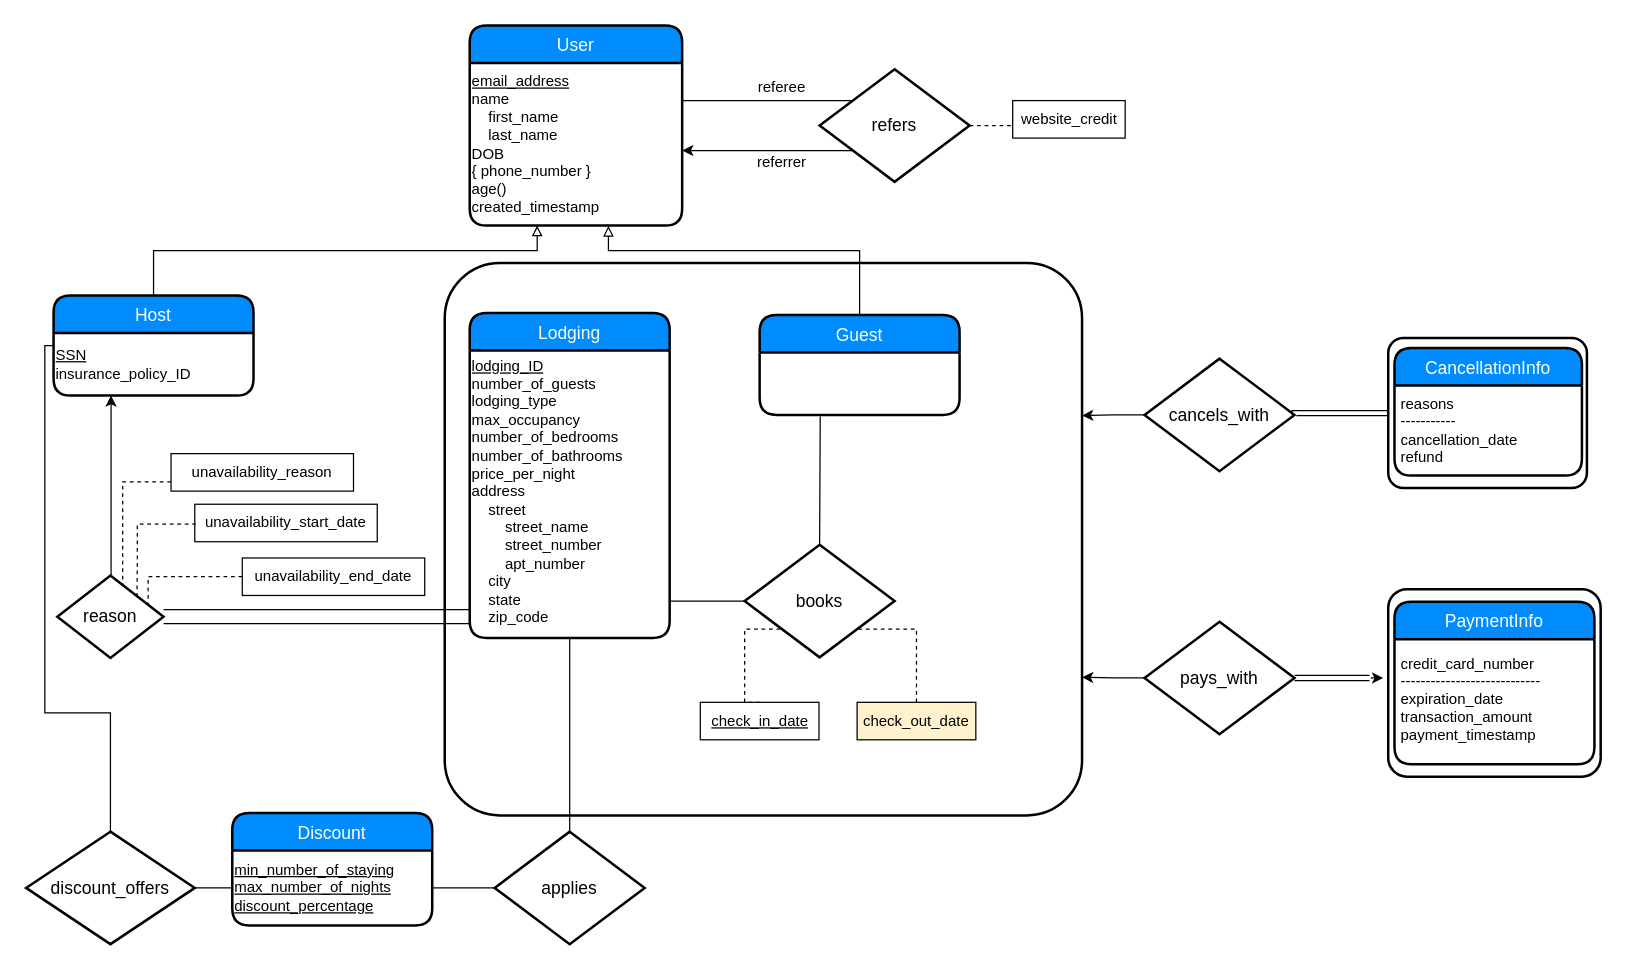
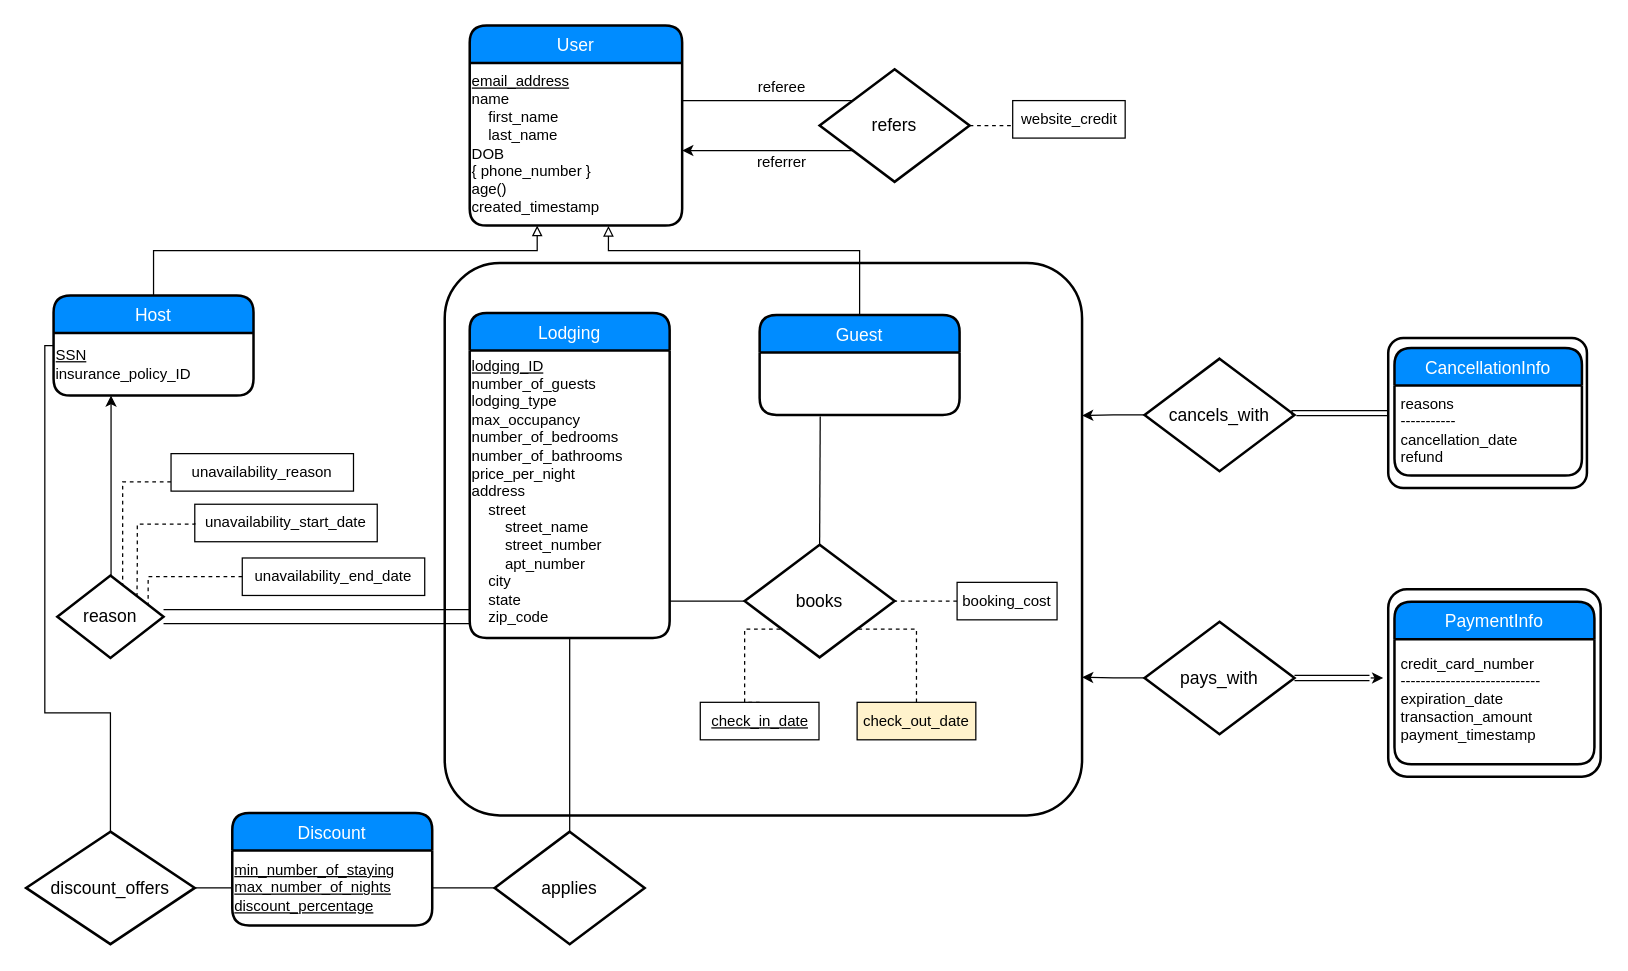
+ <mxCell id="45" style="edgeStyle=orthogonalEdgeStyle;rounded=0;orthogonalLoop=1;jettySize=auto;html=1;exitX=0;exitY=0.5;exitDx=0;exitDy=0;entryX=1;entryY=0.5;entryDx=0;entryDy=0;startArrow=none;startFill=0;endArrow=none;endFill=0;dashed=1;" parent="1" source="46" target="24" edge="1"><mxGeometry relative="1" as="geometry"><mxPoint x="755" y="501" as="sourcePoint" /></mxGeometry></mxCell>
+ <mxCell id="46" value="booking_cost" style="rounded=0;whiteSpace=wrap;html=1;" parent="1" vertex="1"><mxGeometry x="765" y="465.5" width="80" height="30" as="geometry" /></mxCell>
